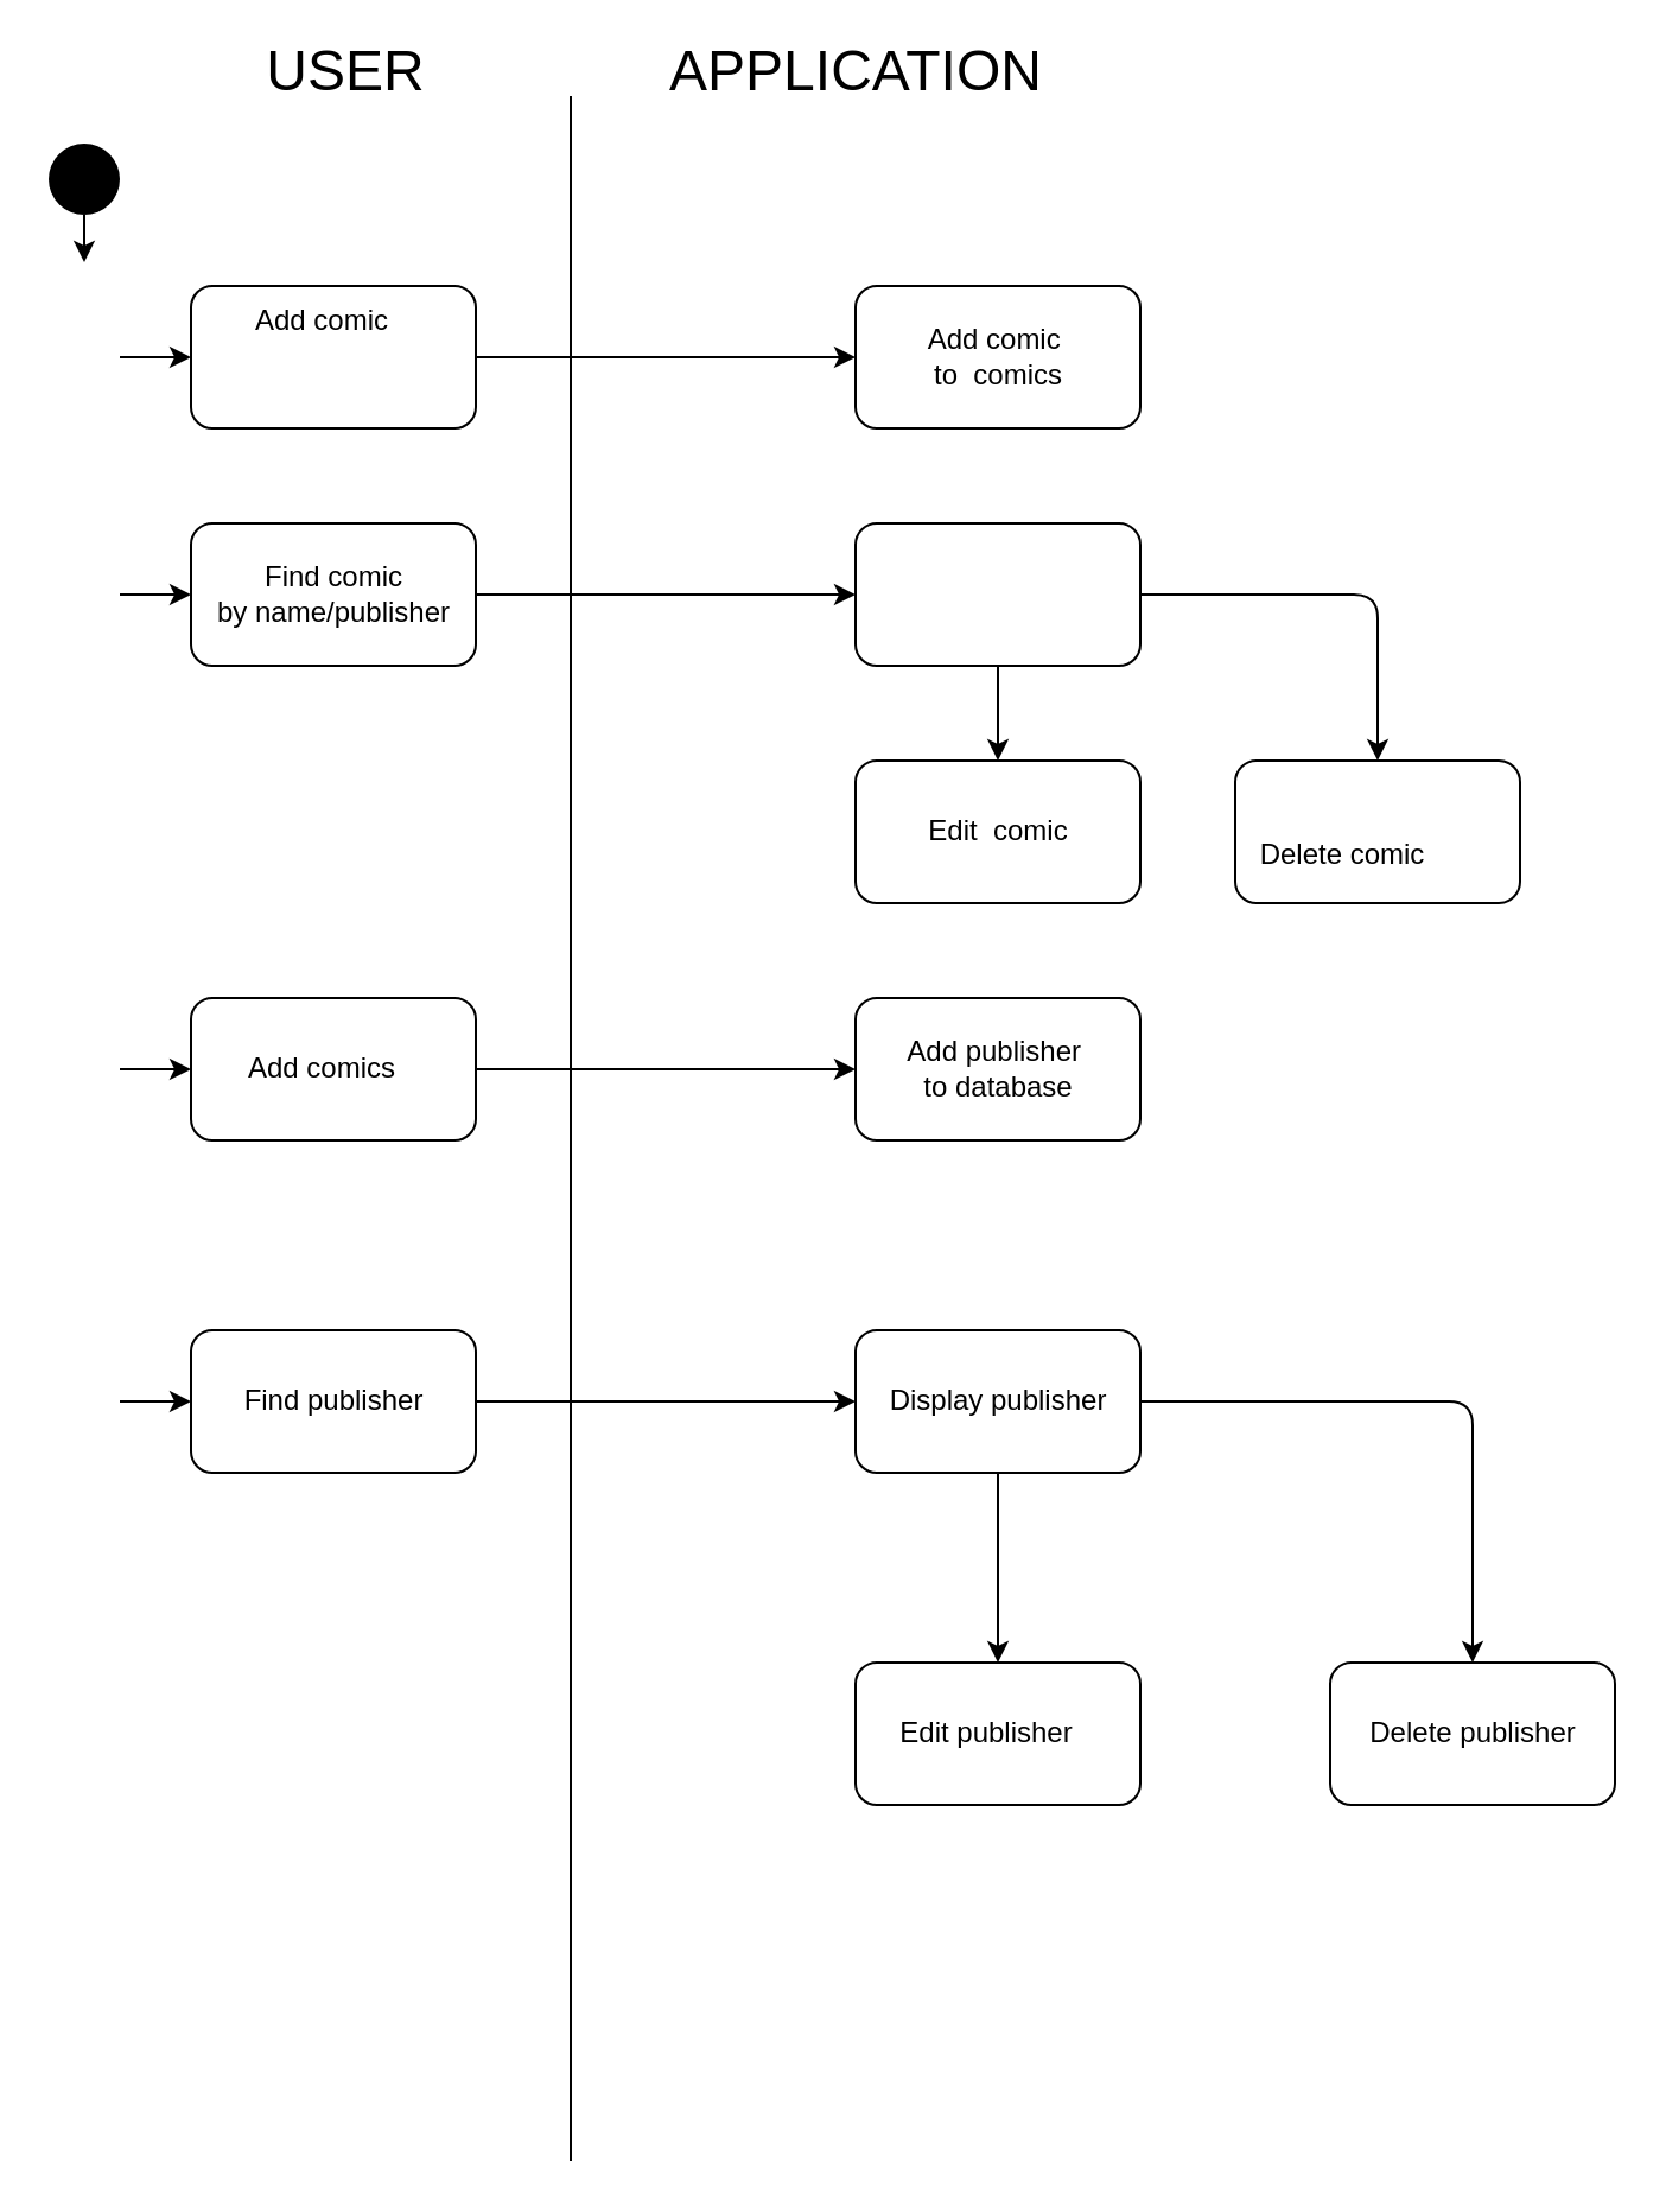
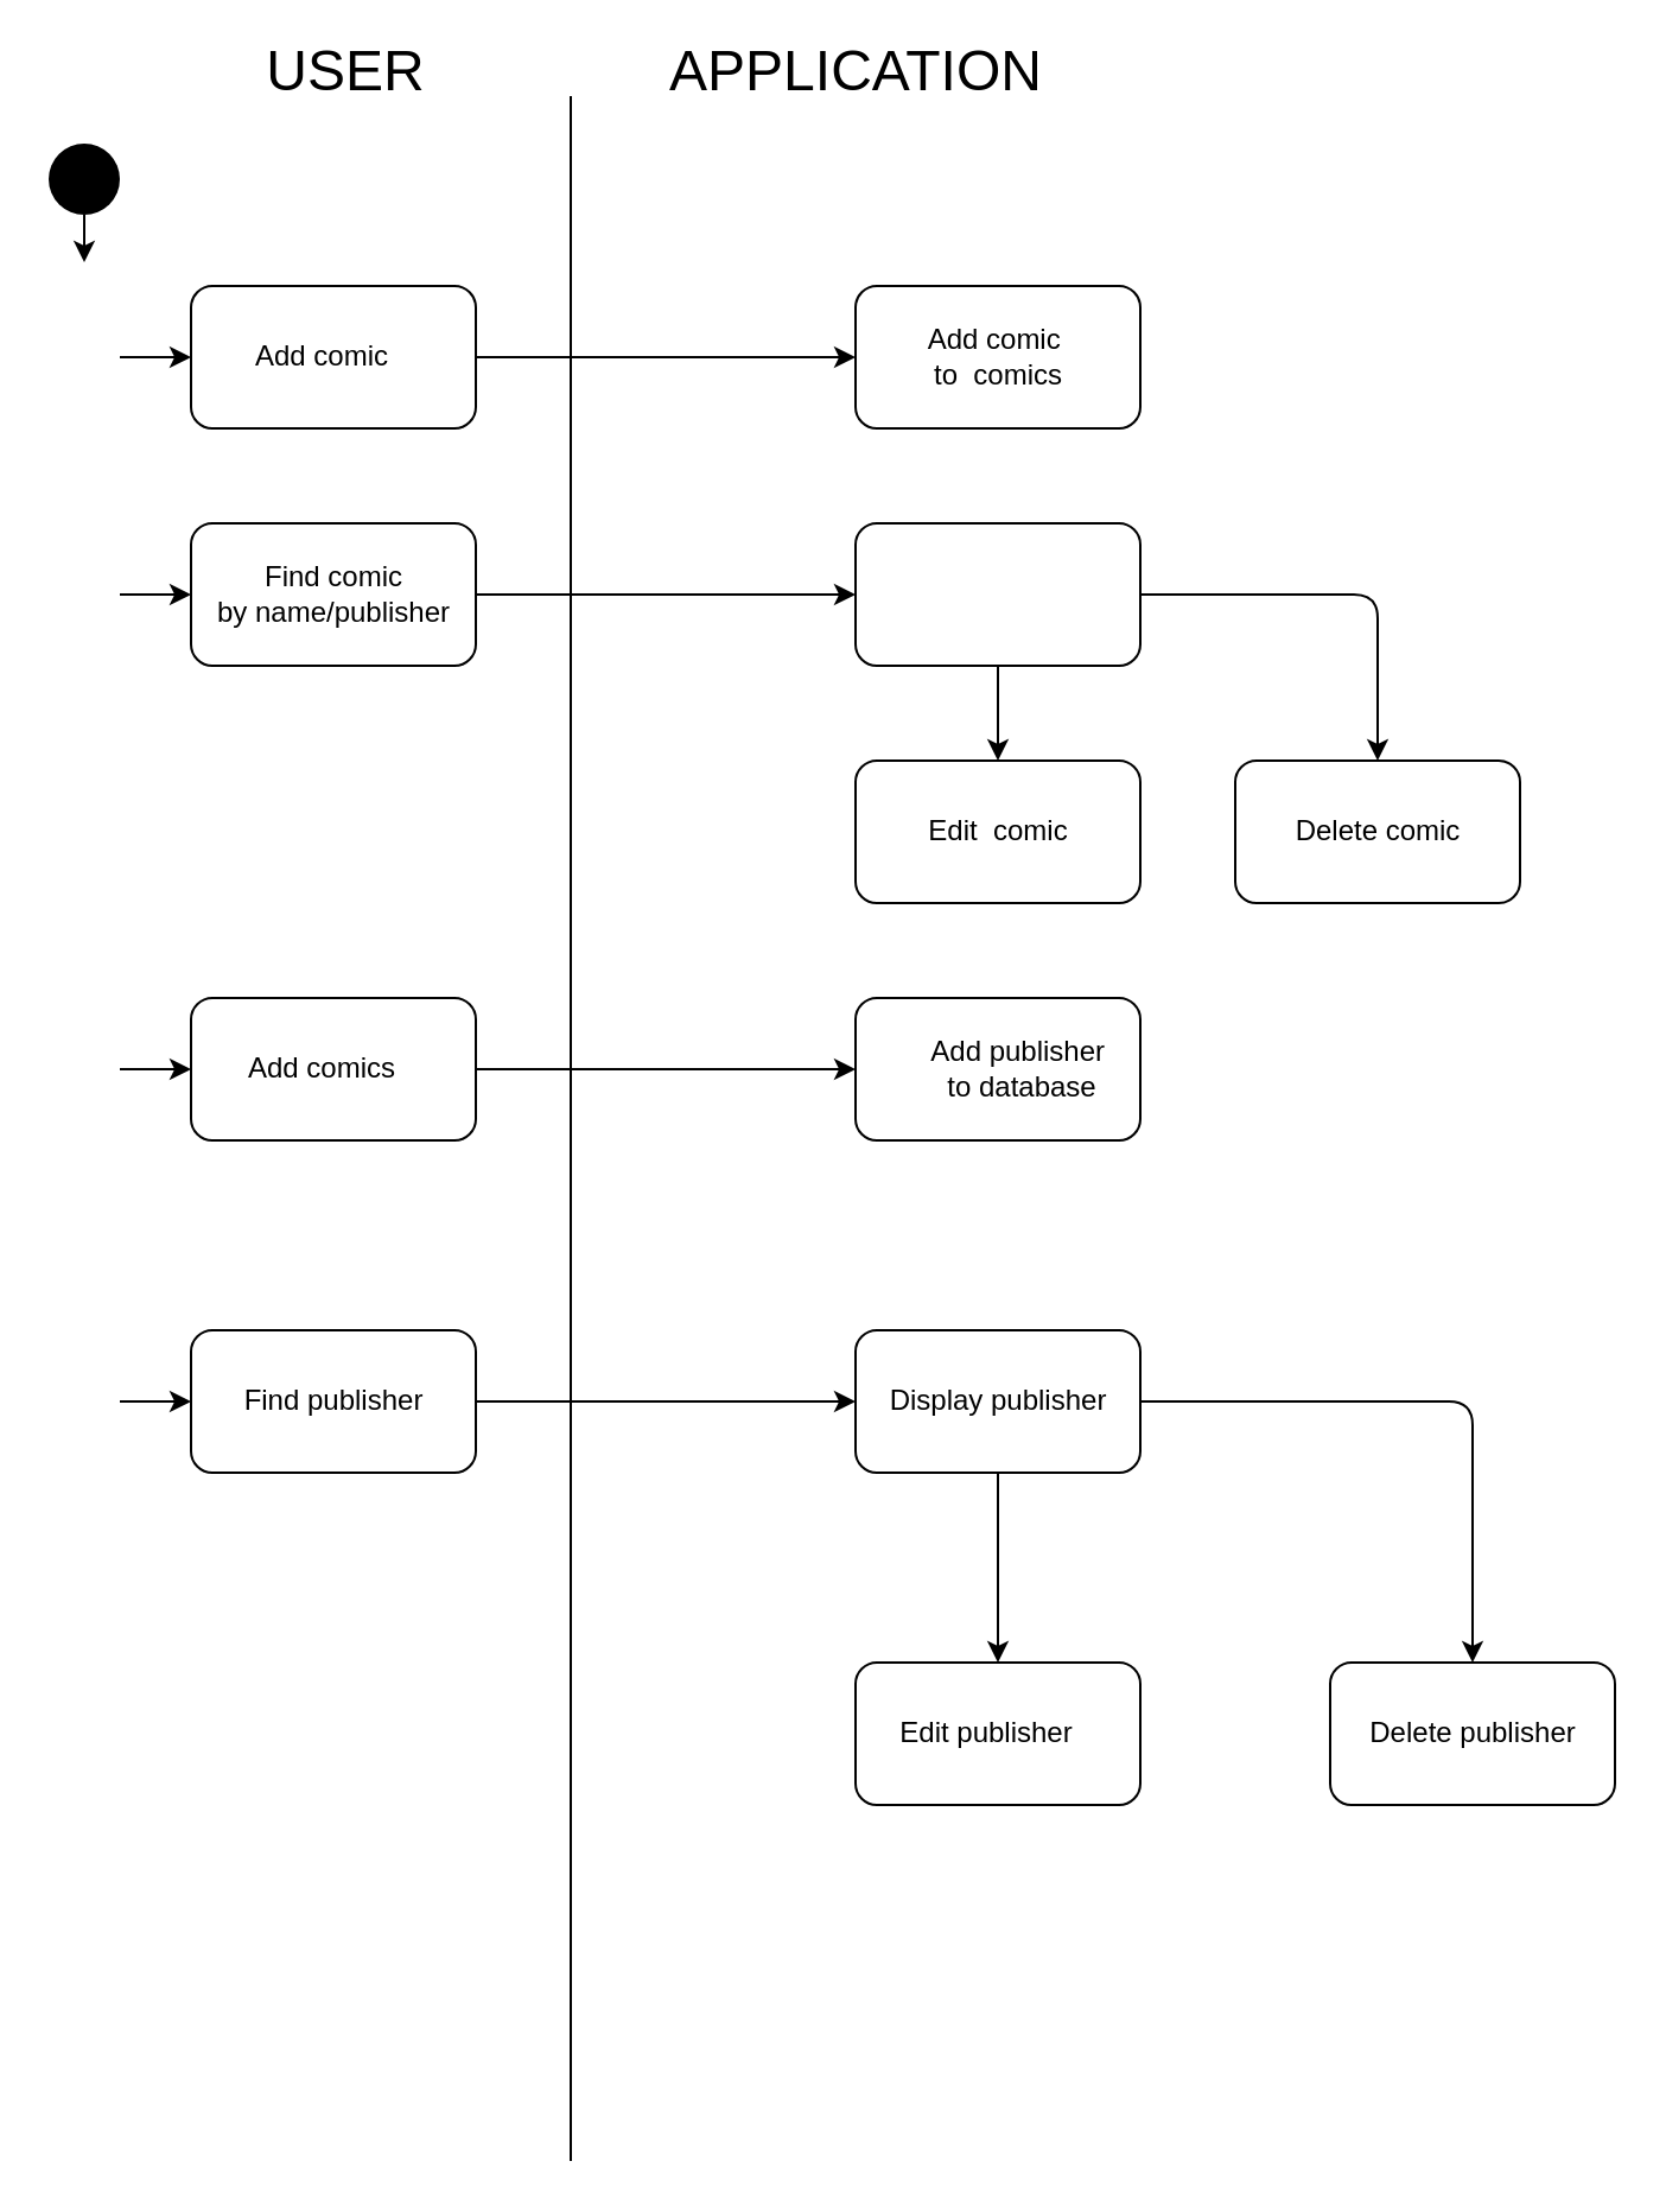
- <mxCell id="6" value="Add comic" style="text;html=1;align=center;verticalAlign=middle;resizable=0;points=[];autosize=1;" vertex="1" parent="1"><mxGeometry x="100" y="125" width="70" height="20" as="geometry" /></mxCell>
+ <mxCell id="6" value="Add comic" style="text;html=1;align=center;verticalAlign=middle;resizable=0;points=[];autosize=1;" vertex="1" parent="1"><mxGeometry x="100" y="140" width="70" height="20" as="geometry" /></mxCell>
- <mxCell id="19" value="Delete comic" style="text;html=1;align=center;verticalAlign=middle;resizable=0;points=[];autosize=1;" vertex="1" parent="1"><mxGeometry x="525" y="350" width="80" height="20" as="geometry" /></mxCell>
+ <mxCell id="19" value="Delete comic" style="text;html=1;align=center;verticalAlign=middle;resizable=0;points=[];autosize=1;" vertex="1" parent="1"><mxGeometry x="540" y="340" width="80" height="20" as="geometry" /></mxCell>
- <mxCell id="26" value="Add publisher&amp;nbsp;&lt;br&gt;to&amp;nbsp;database" style="text;html=1;align=center;verticalAlign=middle;resizable=0;points=[];autosize=1;" vertex="1" parent="1"><mxGeometry x="375" y="435" width="90" height="30" as="geometry" /></mxCell>
+ <mxCell id="26" value="Add publisher&amp;nbsp;&lt;br&gt;to&amp;nbsp;database" style="text;html=1;align=center;verticalAlign=middle;resizable=0;points=[];autosize=1;" vertex="1" parent="1"><mxGeometry x="385" y="435" width="90" height="30" as="geometry" /></mxCell>
